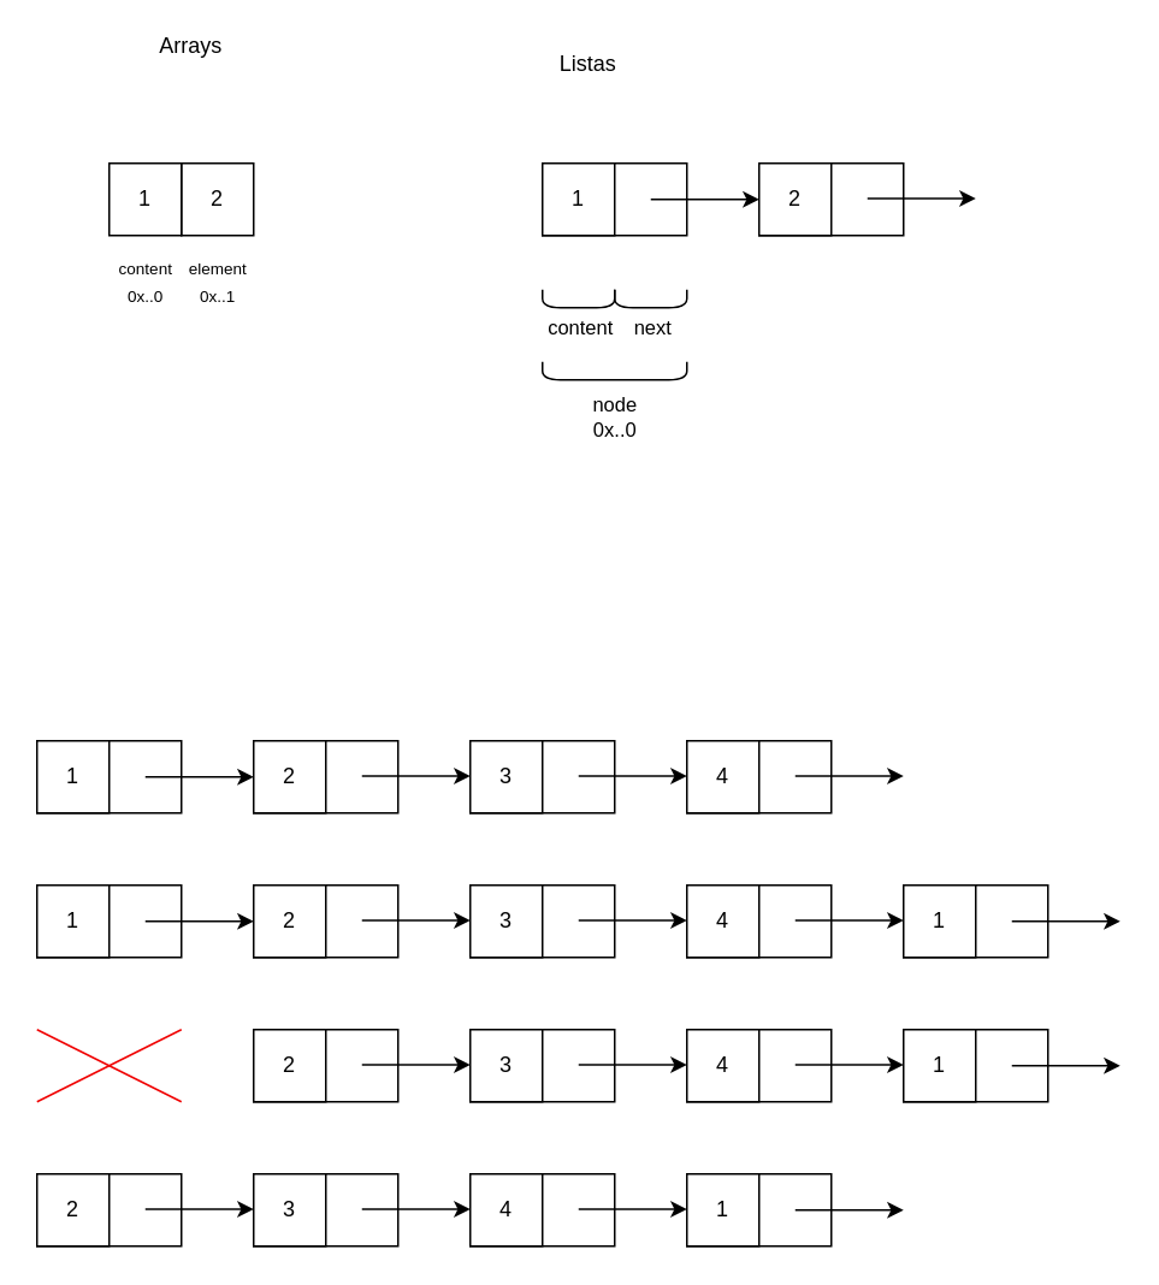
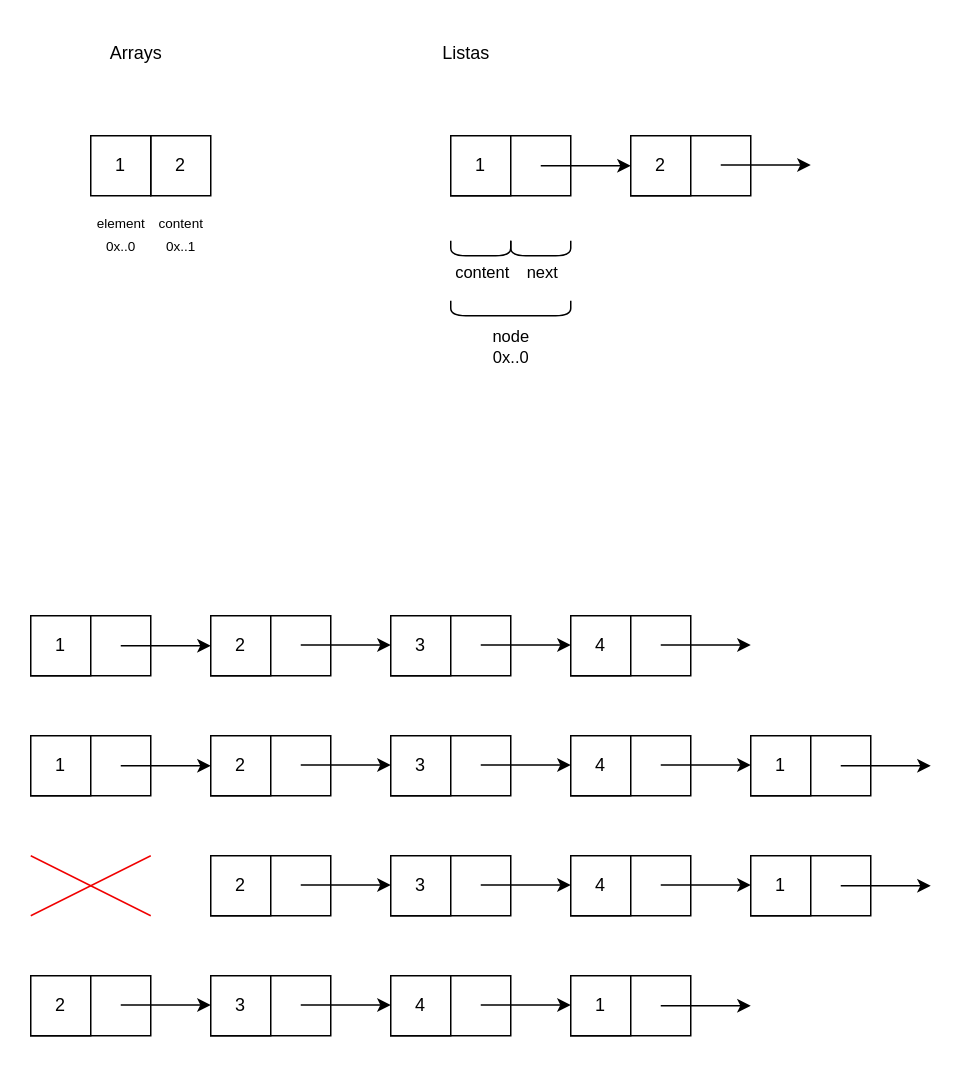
- <mxCell id="17" value="Arrays" style="text;html=1;align=center;verticalAlign=middle;resizable=0;points=[];autosize=1;strokeColor=none;fillColor=none;" vertex="1" parent="1"><mxGeometry x="75" y="10" width="60" height="30" as="geometry" /></mxCell>
+ <mxCell id="17" value="Arrays" style="text;html=1;align=center;verticalAlign=middle;resizable=0;points=[];autosize=1;strokeColor=none;fillColor=none;" vertex="1" parent="1"><mxGeometry x="60" y="20" width="60" height="30" as="geometry" /></mxCell>
- <mxCell id="6" value="Listas" style="text;html=1;align=center;verticalAlign=middle;resizable=0;points=[];autosize=1;strokeColor=none;fillColor=none;" vertex="1" parent="1"><mxGeometry x="300" y="20" width="50" height="30" as="geometry" /></mxCell>
+ <mxCell id="6" value="Listas" style="text;html=1;align=center;verticalAlign=middle;resizable=0;points=[];autosize=1;strokeColor=none;fillColor=none;" vertex="1" parent="1"><mxGeometry x="285" y="20" width="50" height="30" as="geometry" /></mxCell>
- <mxCell id="18" value="&lt;font style=&quot;font-size: 9px;&quot;&gt;content&lt;br&gt;0x..0&lt;/font&gt;" style="text;html=1;align=center;verticalAlign=middle;resizable=0;points=[];autosize=1;strokeColor=none;fillColor=none;" vertex="1" parent="1"><mxGeometry x="50" y="135" width="60" height="40" as="geometry" /></mxCell>
+ <mxCell id="18" value="&lt;font style=&quot;font-size: 9px;&quot;&gt;element&lt;br&gt;0x..0&lt;/font&gt;" style="text;html=1;align=center;verticalAlign=middle;resizable=0;points=[];autosize=1;strokeColor=none;fillColor=none;" vertex="1" parent="1"><mxGeometry x="50" y="135" width="60" height="40" as="geometry" /></mxCell>
- <mxCell id="19" value="&lt;font style=&quot;font-size: 9px;&quot;&gt;element&lt;br&gt;0x..1&lt;/font&gt;" style="text;html=1;align=center;verticalAlign=middle;resizable=0;points=[];autosize=1;strokeColor=none;fillColor=none;" vertex="1" parent="1"><mxGeometry x="90" y="135" width="60" height="40" as="geometry" /></mxCell>
+ <mxCell id="19" value="&lt;font style=&quot;font-size: 9px;&quot;&gt;content&lt;br&gt;0x..1&lt;/font&gt;" style="text;html=1;align=center;verticalAlign=middle;resizable=0;points=[];autosize=1;strokeColor=none;fillColor=none;" vertex="1" parent="1"><mxGeometry x="90" y="135" width="60" height="40" as="geometry" /></mxCell>
